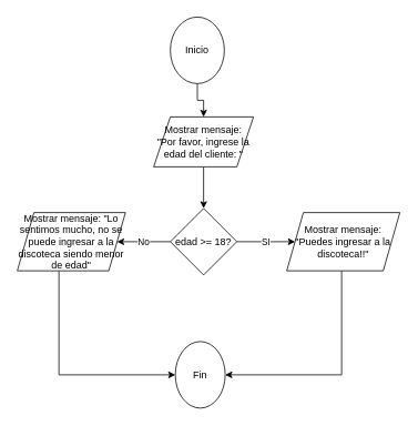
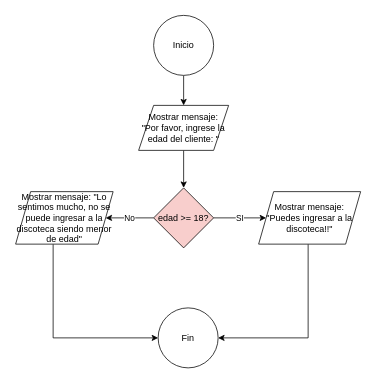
- <mxCell id="3" value="Inicio" style="ellipse;whiteSpace=wrap;html=1;aspect=fixed;" vertex="1" parent="1"><mxGeometry x="204" y="20" width="65" height="80" as="geometry" /></mxCell>
+ <mxCell id="3" value="Inicio" style="ellipse;whiteSpace=wrap;html=1;aspect=fixed;" vertex="1" parent="1"><mxGeometry x="204" y="20" width="80" height="80" as="geometry" /></mxCell>
- <mxCell id="8" value="edad &amp;gt;= 18?" style="rhombus;whiteSpace=wrap;html=1;" vertex="1" parent="1"><mxGeometry x="204" y="250" width="80" height="80" as="geometry" /></mxCell>
+ <mxCell id="8" value="edad &amp;gt;= 18?" style="rhombus;whiteSpace=wrap;html=1;fillColor=#f8cecc;" vertex="1" parent="1"><mxGeometry x="204" y="250" width="80" height="80" as="geometry" /></mxCell>
- <mxCell id="13" value="Fin" style="ellipse;whiteSpace=wrap;html=1;" vertex="1" parent="1"><mxGeometry x="210" y="410" width="60" height="80" as="geometry" /></mxCell>
+ <mxCell id="13" value="Fin" style="ellipse;whiteSpace=wrap;html=1;" vertex="1" parent="1"><mxGeometry x="210" y="410" width="80" height="80" as="geometry" /></mxCell>
